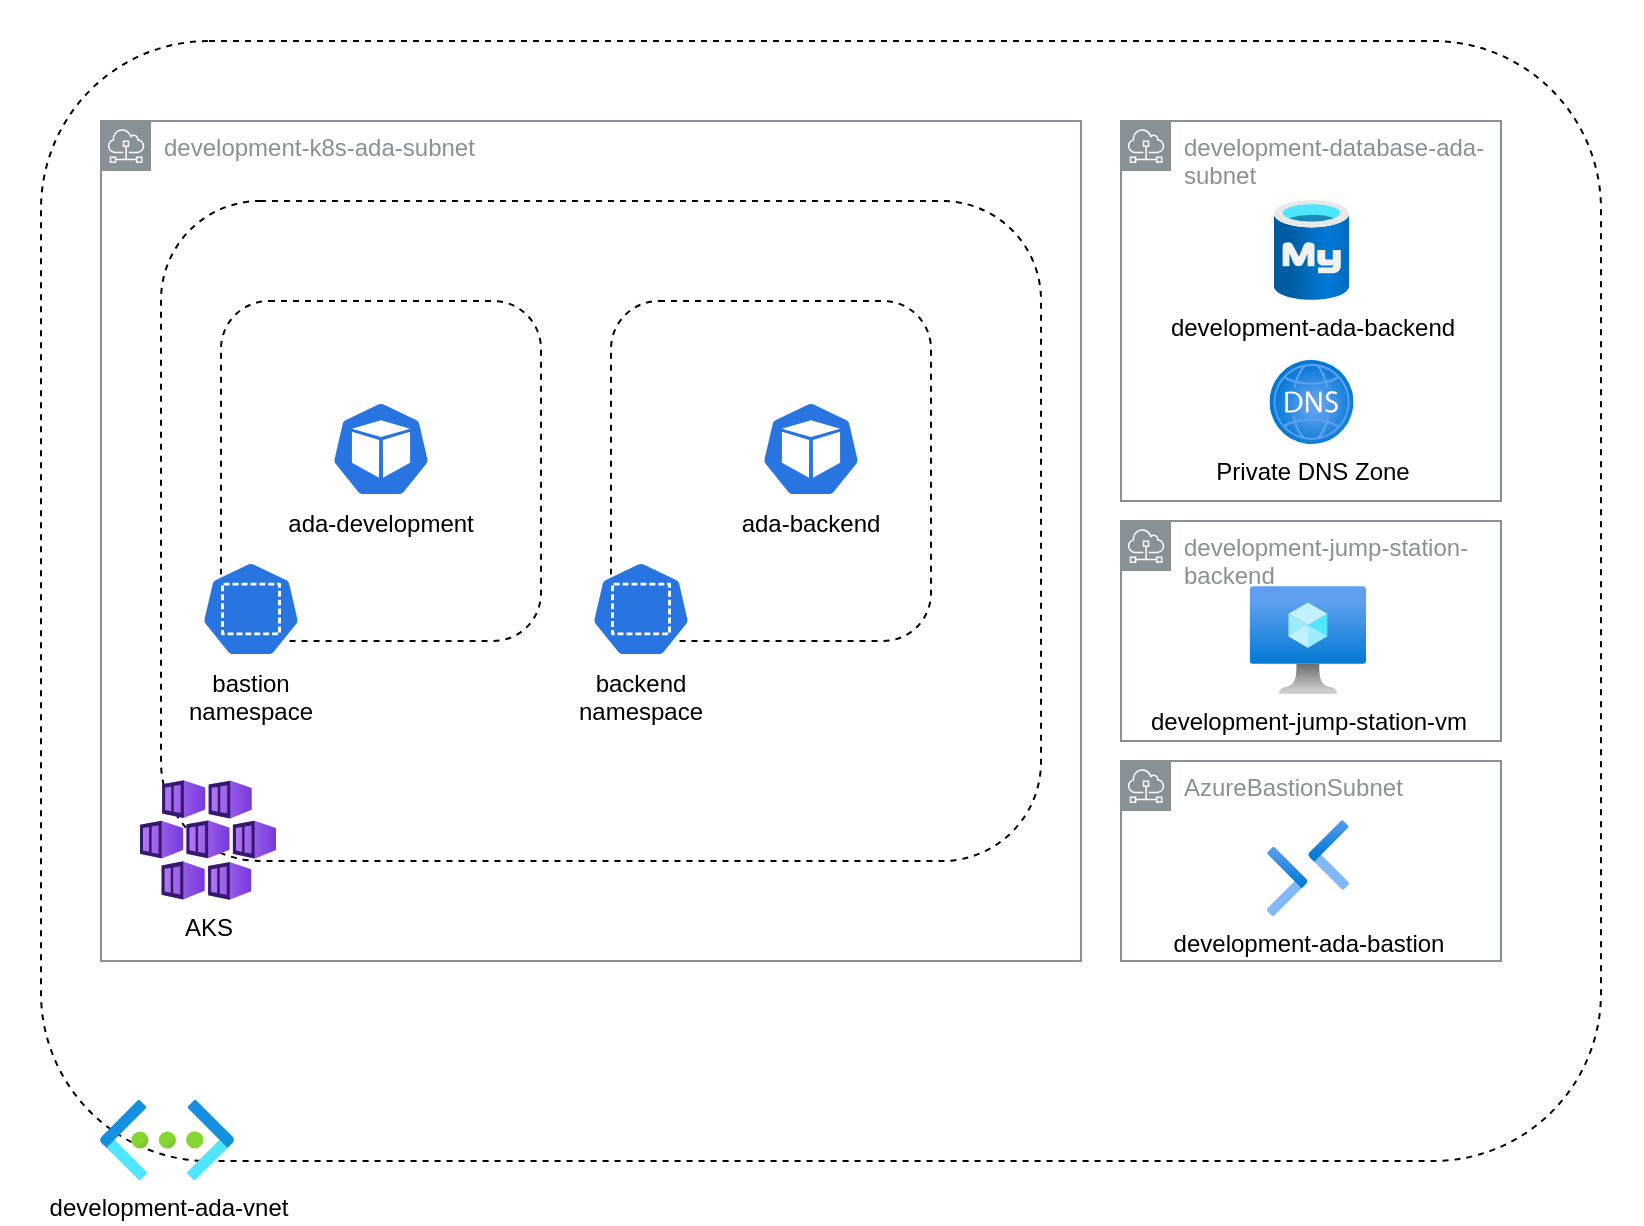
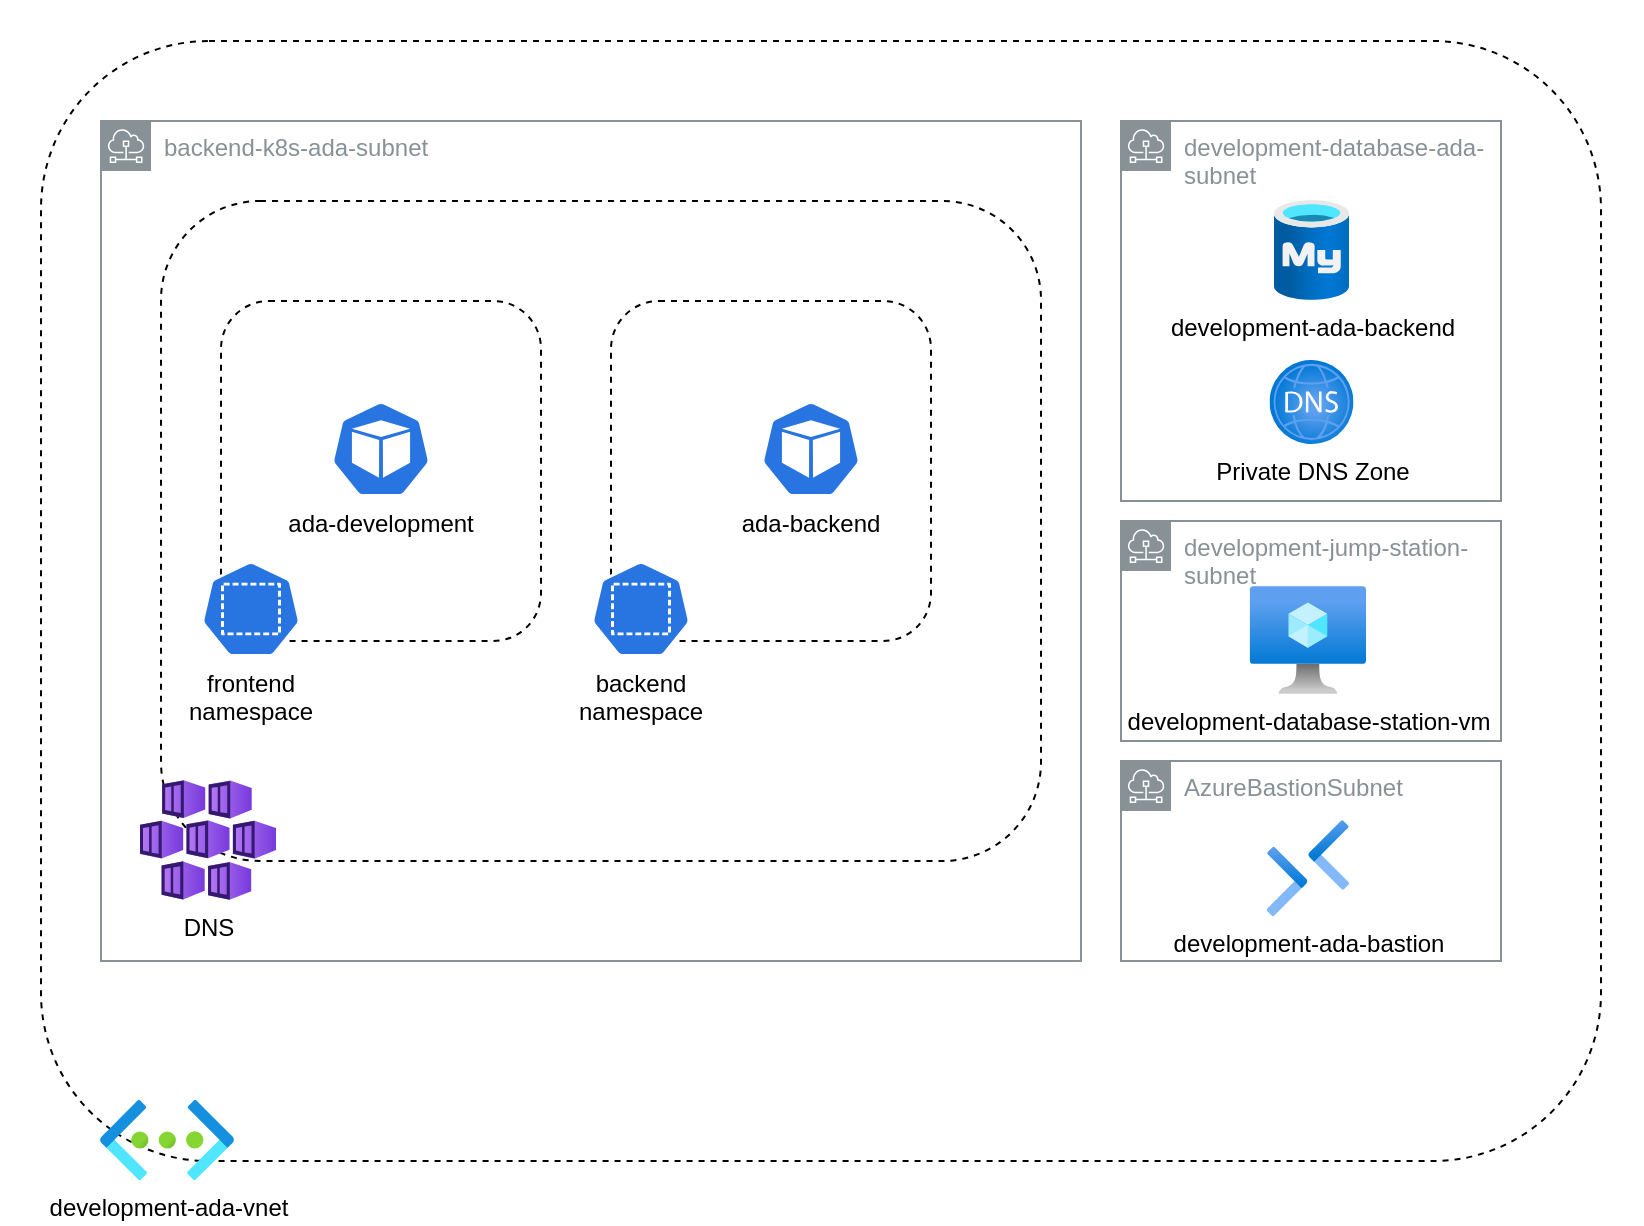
- <mxCell id="4" value="development-k8s-ada-subnet" style="sketch=0;outlineConnect=0;gradientColor=none;html=1;whiteSpace=wrap;fontSize=12;fontStyle=0;shape=mxgraph.aws4.group;grIcon=mxgraph.aws4.group_subnet;strokeColor=#879196;fillColor=none;verticalAlign=top;align=left;spacingLeft=30;fontColor=#879196;dashed=0;" vertex="1" parent="1"><mxGeometry x="50" y="60" width="490" height="420" as="geometry" /></mxCell>
+ <mxCell id="4" value="backend-k8s-ada-subnet" style="sketch=0;outlineConnect=0;gradientColor=none;html=1;whiteSpace=wrap;fontSize=12;fontStyle=0;shape=mxgraph.aws4.group;grIcon=mxgraph.aws4.group_subnet;strokeColor=#879196;fillColor=none;verticalAlign=top;align=left;spacingLeft=30;fontColor=#879196;dashed=0;" vertex="1" parent="1"><mxGeometry x="50" y="60" width="490" height="420" as="geometry" /></mxCell>
- <mxCell id="16" value="development-jump-station-backend" style="sketch=0;outlineConnect=0;gradientColor=none;html=1;whiteSpace=wrap;fontSize=12;fontStyle=0;shape=mxgraph.aws4.group;grIcon=mxgraph.aws4.group_subnet;strokeColor=#879196;fillColor=none;verticalAlign=top;align=left;spacingLeft=30;fontColor=#879196;dashed=0;" vertex="1" parent="1"><mxGeometry x="560" y="260" width="190" height="110" as="geometry" /></mxCell>
+ <mxCell id="16" value="development-jump-station-subnet" style="sketch=0;outlineConnect=0;gradientColor=none;html=1;whiteSpace=wrap;fontSize=12;fontStyle=0;shape=mxgraph.aws4.group;grIcon=mxgraph.aws4.group_subnet;strokeColor=#879196;fillColor=none;verticalAlign=top;align=left;spacingLeft=30;fontColor=#879196;dashed=0;" vertex="1" parent="1"><mxGeometry x="560" y="260" width="190" height="110" as="geometry" /></mxCell>
- <mxCell id="8" value="&lt;div&gt;bastion &lt;br&gt;&lt;/div&gt;&lt;div&gt;namespace&lt;br&gt;&lt;/div&gt;" style="sketch=0;html=1;dashed=0;whitespace=wrap;fillColor=#2875E2;strokeColor=#ffffff;points=[[0.005,0.63,0],[0.1,0.2,0],[0.9,0.2,0],[0.5,0,0],[0.995,0.63,0],[0.72,0.99,0],[0.5,1,0],[0.28,0.99,0]];verticalLabelPosition=bottom;align=center;verticalAlign=top;shape=mxgraph.kubernetes.icon;prIcon=ns" vertex="1" parent="1"><mxGeometry x="100" y="280" width="50" height="48" as="geometry" /></mxCell>
+ <mxCell id="8" value="&lt;div&gt;frontend &lt;br&gt;&lt;/div&gt;&lt;div&gt;namespace&lt;br&gt;&lt;/div&gt;" style="sketch=0;html=1;dashed=0;whitespace=wrap;fillColor=#2875E2;strokeColor=#ffffff;points=[[0.005,0.63,0],[0.1,0.2,0],[0.9,0.2,0],[0.5,0,0],[0.995,0.63,0],[0.72,0.99,0],[0.5,1,0],[0.28,0.99,0]];verticalLabelPosition=bottom;align=center;verticalAlign=top;shape=mxgraph.kubernetes.icon;prIcon=ns" vertex="1" parent="1"><mxGeometry x="100" y="280" width="50" height="48" as="geometry" /></mxCell>
- <mxCell id="17" value="development-jump-station-vm" style="aspect=fixed;html=1;points=[];align=center;image;fontSize=12;image=img/lib/azure2/compute/Virtual_Machine.svg;dashed=1;" vertex="1" parent="1"><mxGeometry x="624.83" y="293" width="58.22" height="54" as="geometry" /></mxCell>
+ <mxCell id="17" value="development-database-station-vm" style="aspect=fixed;html=1;points=[];align=center;image;fontSize=12;image=img/lib/azure2/compute/Virtual_Machine.svg;dashed=1;" vertex="1" parent="1"><mxGeometry x="624.83" y="293" width="58.22" height="54" as="geometry" /></mxCell>
- <mxCell id="6" value="&lt;div&gt;AKS&lt;/div&gt;" style="aspect=fixed;html=1;points=[];align=center;image;fontSize=12;image=img/lib/azure2/containers/Kubernetes_Services.svg;dashed=1;" vertex="1" parent="1"><mxGeometry x="70" y="390" width="68" height="60" as="geometry" /></mxCell>
+ <mxCell id="6" value="&lt;div&gt;DNS&lt;/div&gt;" style="aspect=fixed;html=1;points=[];align=center;image;fontSize=12;image=img/lib/azure2/containers/Kubernetes_Services.svg;dashed=1;" vertex="1" parent="1"><mxGeometry x="70" y="390" width="68" height="60" as="geometry" /></mxCell>
